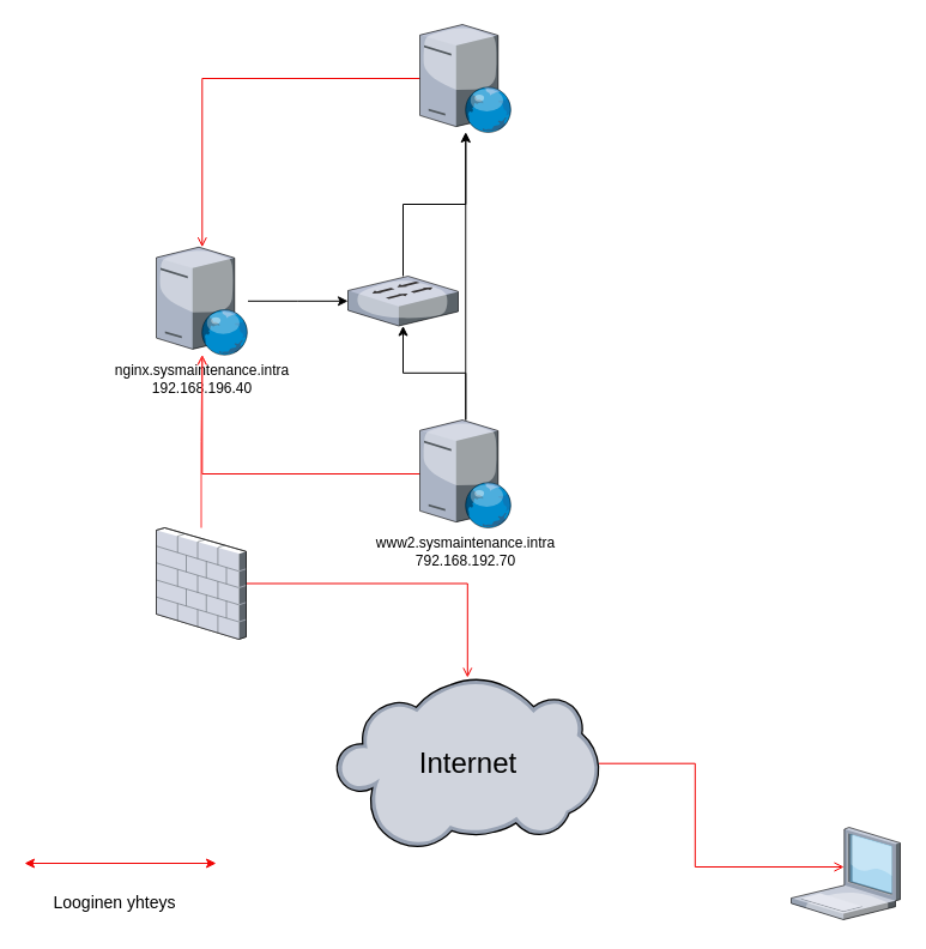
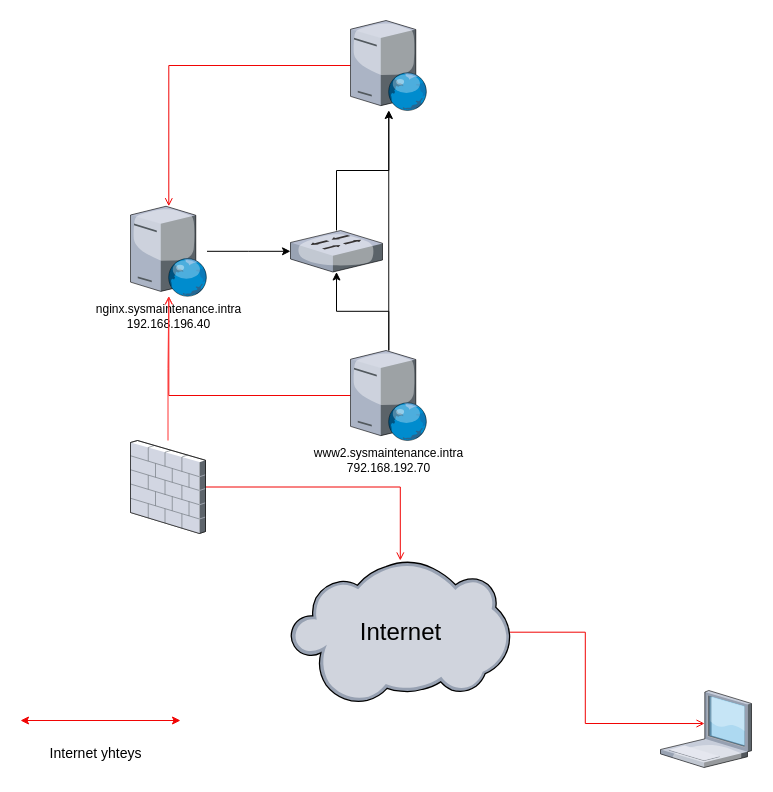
- <mxCell id="18" value="Internet" style="verticalLabelPosition=middle;sketch=0;aspect=fixed;html=1;verticalAlign=middle;strokeColor=none;align=center;outlineConnect=0;shape=mxgraph.citrix.cloud;labelPosition=center;fontSize=24;" vertex="1" parent="1"><mxGeometry x="280" y="565" width="219.55" height="143.28" as="geometry" /></mxCell>
+ <mxCell id="18" value="Internet" style="verticalLabelPosition=middle;sketch=0;aspect=fixed;html=1;verticalAlign=middle;strokeColor=none;align=center;outlineConnect=0;shape=mxgraph.citrix.cloud;labelPosition=center;fontSize=24;" vertex="1" parent="1"><mxGeometry x="290" y="560" width="219.55" height="143.28" as="geometry" /></mxCell>
- <mxCell id="21" value="&lt;font style=&quot;font-size: 14px;&quot;&gt;Looginen yhteys&lt;/font&gt;" style="text;html=1;align=center;verticalAlign=middle;resizable=0;points=[];autosize=1;strokeColor=none;fillColor=none;fontSize=24;" vertex="1" parent="1"><mxGeometry x="30" y="730" width="130" height="40" as="geometry" /></mxCell>
+ <mxCell id="21" value="&lt;font style=&quot;font-size: 14px;&quot;&gt;Internet yhteys&lt;/font&gt;" style="text;html=1;align=center;verticalAlign=middle;resizable=0;points=[];autosize=1;strokeColor=none;fillColor=none;fontSize=24;" vertex="1" parent="1"><mxGeometry x="30" y="730" width="130" height="40" as="geometry" /></mxCell>
